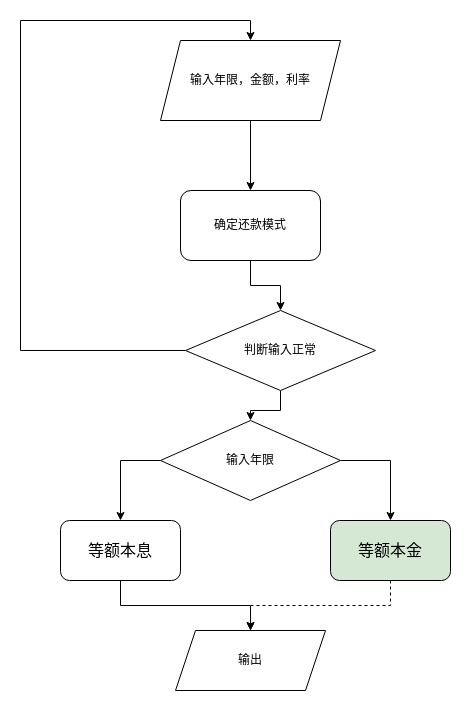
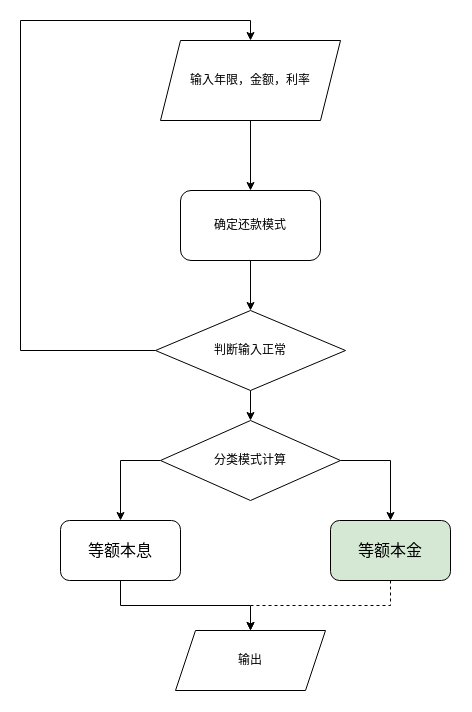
- <mxCell id="8" value="判断输入正常" style="rhombus;whiteSpace=wrap;html=1;" vertex="1" parent="1"><mxGeometry x="185" y="310" width="190" height="80" as="geometry" /></mxCell>
+ <mxCell id="8" value="判断输入正常" style="rhombus;whiteSpace=wrap;html=1;" vertex="1" parent="1"><mxGeometry x="155" y="310" width="190" height="80" as="geometry" /></mxCell>
- <mxCell id="11" value="输入年限" style="rhombus;whiteSpace=wrap;html=1;" vertex="1" parent="1"><mxGeometry x="160" y="420" width="180" height="80" as="geometry" /></mxCell>
+ <mxCell id="11" value="分类模式计算" style="rhombus;whiteSpace=wrap;html=1;" vertex="1" parent="1"><mxGeometry x="160" y="420" width="180" height="80" as="geometry" /></mxCell>
